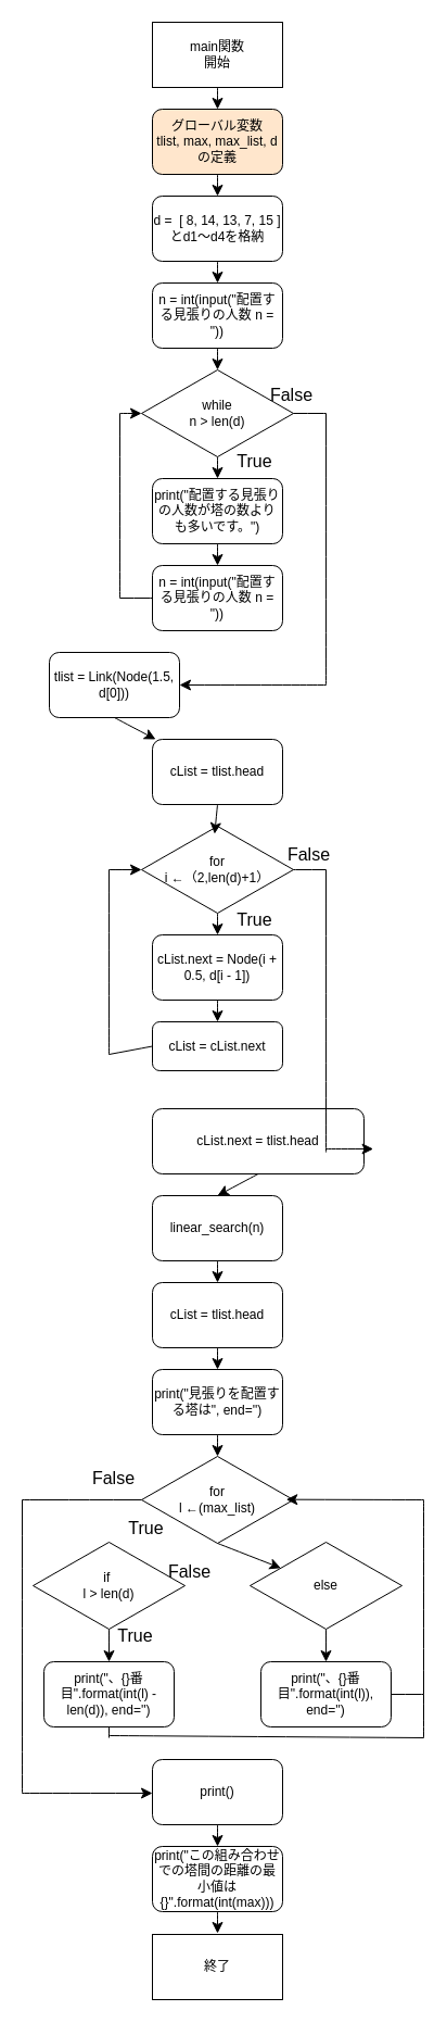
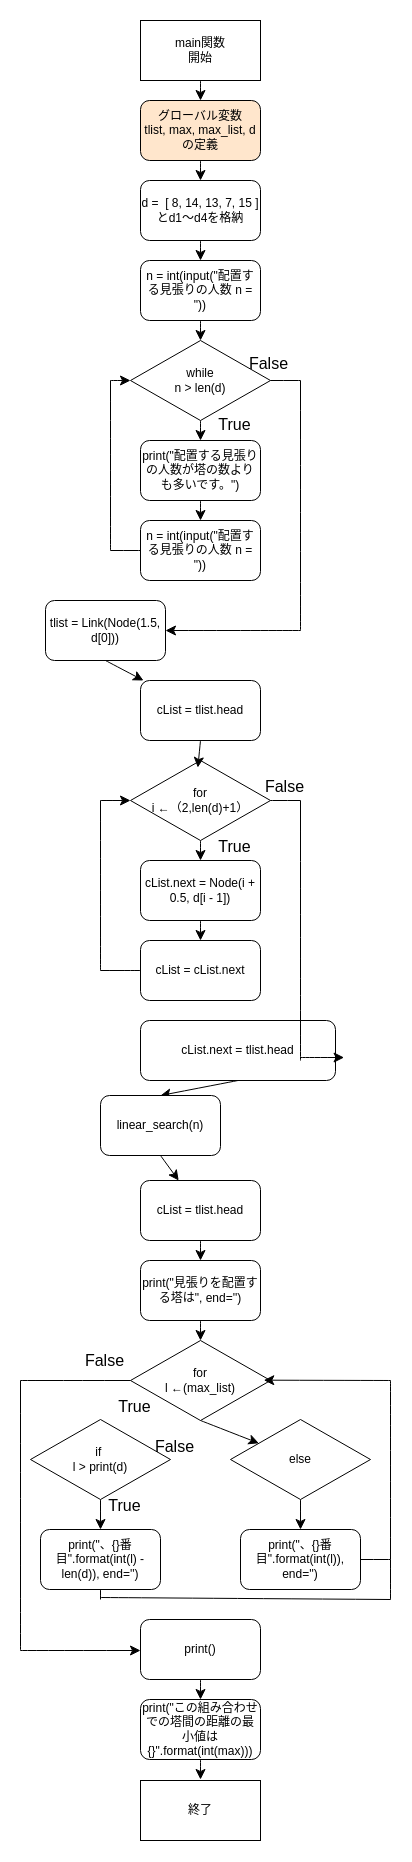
- <mxCell id="28" value="cList = cList.next" style="rounded=1;whiteSpace=wrap;html=1;" vertex="1" parent="1"><mxGeometry x="140" y="940" width="120" height="45" as="geometry" /></mxCell>
+ <mxCell id="28" value="cList = cList.next" style="rounded=1;whiteSpace=wrap;html=1;" vertex="1" parent="1"><mxGeometry x="140" y="940" width="120" height="60" as="geometry" /></mxCell>
- <mxCell id="42" value="linear_search(n)" style="rounded=1;whiteSpace=wrap;html=1;" vertex="1" parent="1"><mxGeometry x="140" y="1100" width="120" height="60" as="geometry" /></mxCell>
+ <mxCell id="42" value="linear_search(n)" style="rounded=1;whiteSpace=wrap;html=1;" vertex="1" parent="1"><mxGeometry x="100" y="1095" width="120" height="60" as="geometry" /></mxCell>
- <mxCell id="16" value="if&amp;nbsp;&lt;div&gt;l &amp;gt; len(d)&lt;/div&gt;" style="rhombus;whiteSpace=wrap;html=1;" vertex="1" parent="1"><mxGeometry x="30" y="1419" width="140" height="80" as="geometry" /></mxCell>
+ <mxCell id="16" value="if&amp;nbsp;&lt;div&gt;l &amp;gt; print(d)&lt;/div&gt;" style="rhombus;whiteSpace=wrap;html=1;" vertex="1" parent="1"><mxGeometry x="30" y="1419" width="140" height="80" as="geometry" /></mxCell>
